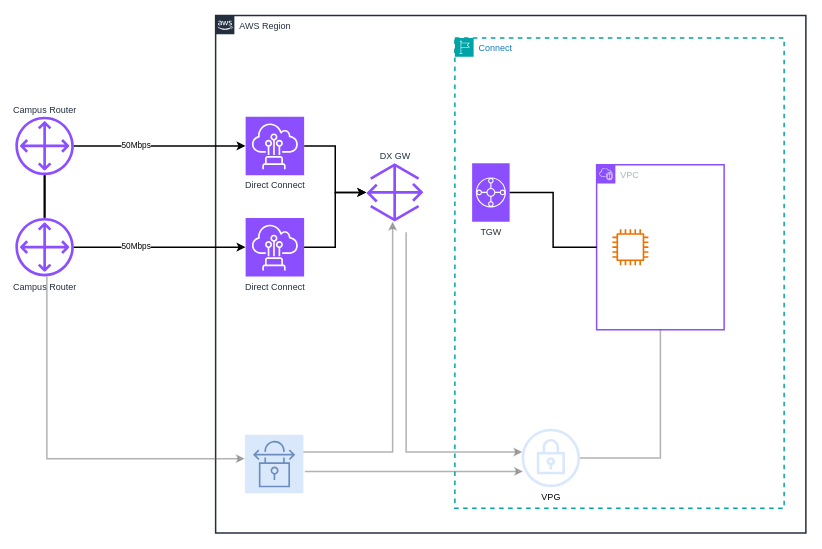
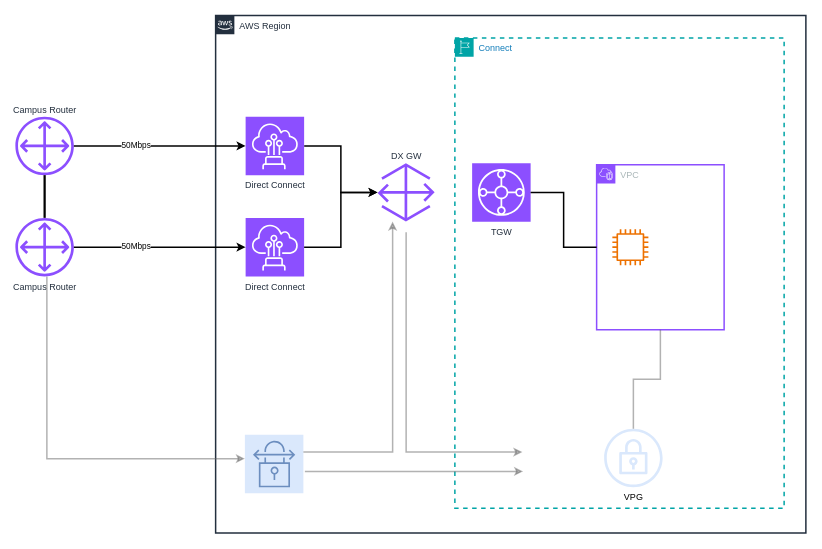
- <mxCell id="16" value="DX GW" style="sketch=0;outlineConnect=0;fontColor=#232F3E;gradientColor=none;fillColor=#8C4FFF;strokeColor=none;dashed=0;verticalLabelPosition=top;verticalAlign=bottom;align=center;html=1;fontSize=12;fontStyle=0;aspect=fixed;pointerEvents=1;shape=mxgraph.aws4.gateway;labelPosition=center;" parent="3" vertex="1"><mxGeometry x="201" y="197" width="76" height="78" as="geometry" /></mxCell>
+ <mxCell id="16" value="DX GW" style="sketch=0;outlineConnect=0;fontColor=#232F3E;gradientColor=none;fillColor=#8C4FFF;strokeColor=none;dashed=0;verticalLabelPosition=top;verticalAlign=bottom;align=center;html=1;fontSize=12;fontStyle=0;aspect=fixed;pointerEvents=1;shape=mxgraph.aws4.gateway;labelPosition=center;" parent="3" vertex="1"><mxGeometry x="216" y="197" width="76" height="78" as="geometry" /></mxCell>
- <mxCell id="8" value="TGW" style="sketch=0;points=[[0,0,0],[0.25,0,0],[0.5,0,0],[0.75,0,0],[1,0,0],[0,1,0],[0.25,1,0],[0.5,1,0],[0.75,1,0],[1,1,0],[0,0.25,0],[0,0.5,0],[0,0.75,0],[1,0.25,0],[1,0.5,0],[1,0.75,0]];outlineConnect=0;fontColor=#232F3E;fillColor=#8C4FFF;strokeColor=#ffffff;dashed=0;verticalLabelPosition=bottom;verticalAlign=top;align=center;html=1;fontSize=12;fontStyle=0;aspect=fixed;shape=mxgraph.aws4.resourceIcon;resIcon=mxgraph.aws4.transit_gateway;" parent="5" vertex="1"><mxGeometry x="23" y="167" width="50" height="78" as="geometry" /></mxCell>
+ <mxCell id="8" value="TGW" style="sketch=0;points=[[0,0,0],[0.25,0,0],[0.5,0,0],[0.75,0,0],[1,0,0],[0,1,0],[0.25,1,0],[0.5,1,0],[0.75,1,0],[1,1,0],[0,0.25,0],[0,0.5,0],[0,0.75,0],[1,0.25,0],[1,0.5,0],[1,0.75,0]];outlineConnect=0;fontColor=#232F3E;fillColor=#8C4FFF;strokeColor=#ffffff;dashed=0;verticalLabelPosition=bottom;verticalAlign=top;align=center;html=1;fontSize=12;fontStyle=0;aspect=fixed;shape=mxgraph.aws4.resourceIcon;resIcon=mxgraph.aws4.transit_gateway;" parent="5" vertex="1"><mxGeometry x="23" y="167" width="78" height="78" as="geometry" /></mxCell>
- <mxCell id="26" value="VPG" style="sketch=0;outlineConnect=0;dashed=0;verticalLabelPosition=bottom;verticalAlign=top;align=center;html=1;fontSize=12;fontStyle=0;aspect=fixed;pointerEvents=1;shape=mxgraph.aws4.vpn_gateway;strokeWidth=2;fillColor=#dae8fc;strokeColor=#6c8ebf;" parent="24" vertex="1"><mxGeometry x="695" y="571" width="78" height="78" as="geometry" /></mxCell>
+ <mxCell id="26" value="VPG" style="sketch=0;outlineConnect=0;dashed=0;verticalLabelPosition=bottom;verticalAlign=top;align=center;html=1;fontSize=12;fontStyle=0;aspect=fixed;pointerEvents=1;shape=mxgraph.aws4.vpn_gateway;strokeWidth=2;fillColor=#dae8fc;strokeColor=#6c8ebf;" parent="24" vertex="1"><mxGeometry x="805" y="571" width="78" height="78" as="geometry" /></mxCell>
